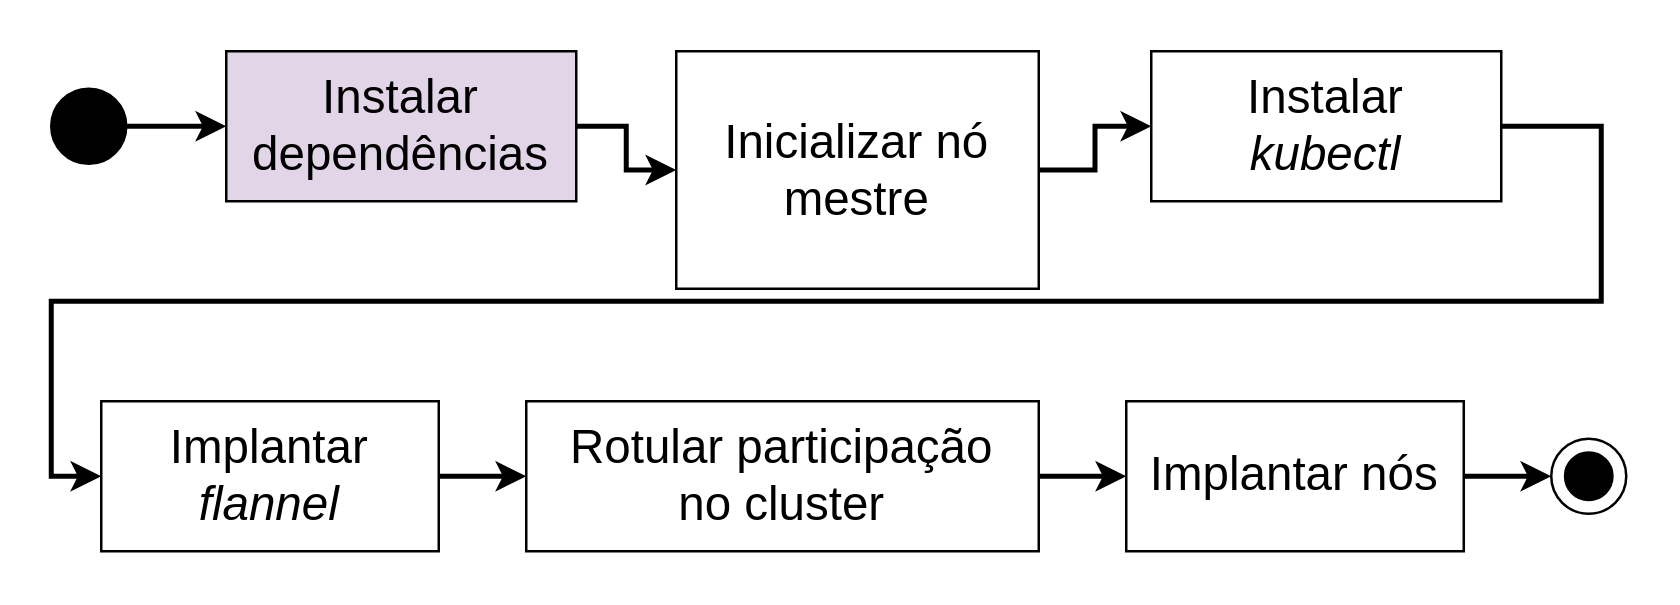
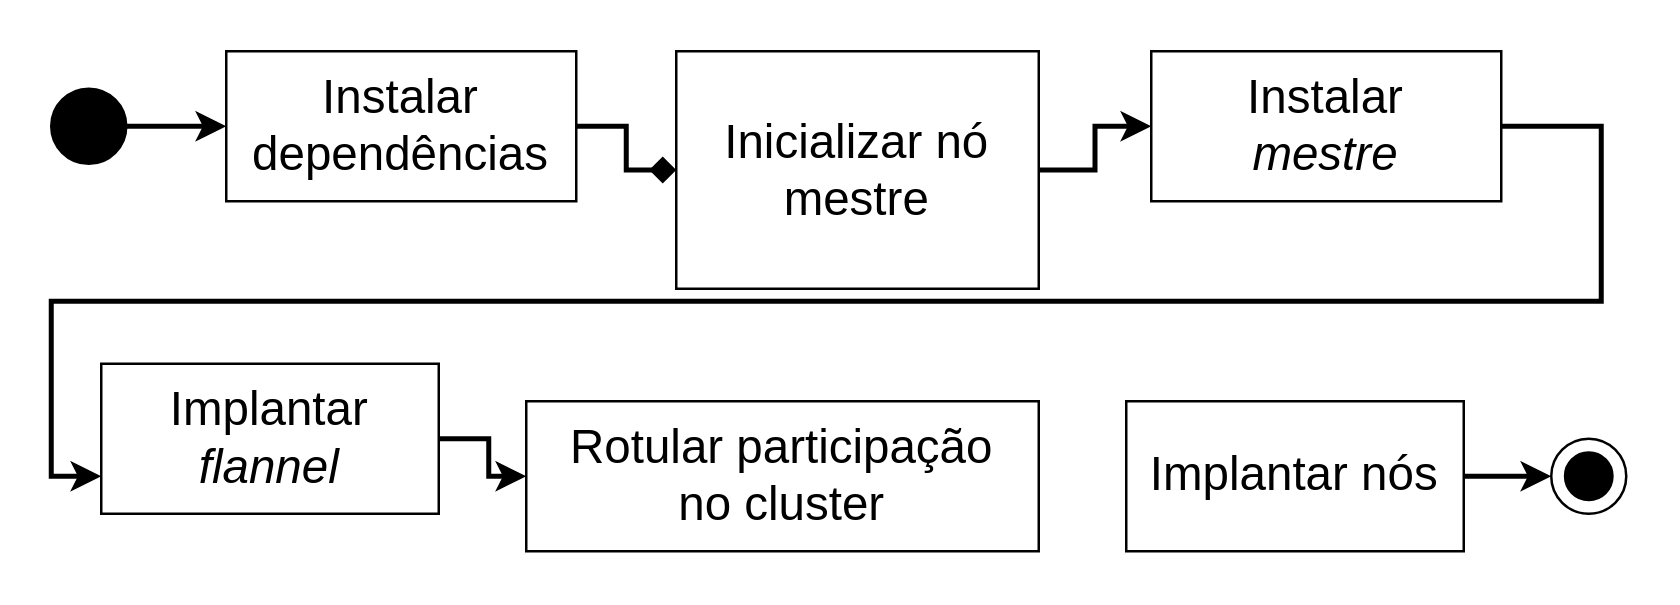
- <mxCell id="3" value="Instalar&lt;br&gt;dependências" style="rounded=0;whiteSpace=wrap;html=1;fontSize=19;flipH=1;fillColor=#e1d5e7;" parent="1" vertex="1"><mxGeometry x="90" y="20" width="140" height="60" as="geometry" /></mxCell>
+ <mxCell id="3" value="Instalar&lt;br&gt;dependências" style="rounded=0;whiteSpace=wrap;html=1;fontSize=19;flipH=1;" parent="1" vertex="1"><mxGeometry x="90" y="20" width="140" height="60" as="geometry" /></mxCell>
- <mxCell id="2" style="edgeStyle=orthogonalEdgeStyle;rounded=0;orthogonalLoop=1;jettySize=auto;html=1;entryX=0;entryY=0.5;entryDx=0;entryDy=0;fontFamily=Helvetica;fontSize=19;strokeWidth=2;" parent="1" source="3" target="5" edge="1"><mxGeometry relative="1" as="geometry" /></mxCell>
+ <mxCell id="2" style="edgeStyle=orthogonalEdgeStyle;rounded=0;orthogonalLoop=1;jettySize=auto;html=1;entryX=0;entryY=0.5;entryDx=0;entryDy=0;fontFamily=Helvetica;fontSize=19;strokeWidth=2;endArrow=diamond;" parent="1" source="3" target="5" edge="1"><mxGeometry relative="1" as="geometry" /></mxCell>
- <mxCell id="7" value="Instalar&lt;br&gt;&lt;i&gt;kubectl&lt;/i&gt;" style="rounded=0;whiteSpace=wrap;html=1;fontSize=19;flipH=1;" parent="1" vertex="1"><mxGeometry x="460" y="20" width="140" height="60" as="geometry" /></mxCell>
+ <mxCell id="7" value="Instalar&lt;br&gt;&lt;i&gt;mestre&lt;/i&gt;" style="rounded=0;whiteSpace=wrap;html=1;fontSize=19;flipH=1;" parent="1" vertex="1"><mxGeometry x="460" y="20" width="140" height="60" as="geometry" /></mxCell>
- <mxCell id="9" value="Implantar&lt;br&gt;&lt;i&gt;flannel&lt;/i&gt;" style="rounded=0;whiteSpace=wrap;html=1;fontSize=19;flipH=1;" parent="1" vertex="1"><mxGeometry x="40" y="160" width="135" height="60" as="geometry" /></mxCell>
+ <mxCell id="9" value="Implantar&lt;br&gt;&lt;i&gt;flannel&lt;/i&gt;" style="rounded=0;whiteSpace=wrap;html=1;fontSize=19;flipH=1;" parent="1" vertex="1"><mxGeometry x="40" y="145" width="135" height="60" as="geometry" /></mxCell>
- <mxCell id="15" style="edgeStyle=orthogonalEdgeStyle;rounded=0;orthogonalLoop=1;jettySize=auto;html=1;entryX=0;entryY=0.5;entryDx=0;entryDy=0;strokeWidth=2;" edge="1" parent="1" source="16" target="18"><mxGeometry relative="1" as="geometry" /></mxCell>
